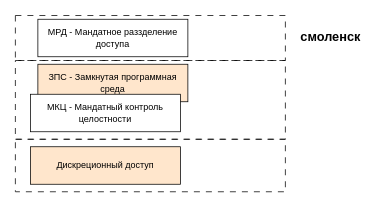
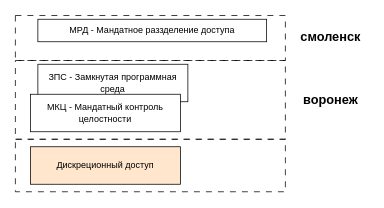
- <mxCell id="4" value="МРД - Мандатное раззделение доступа" style="rounded=0;whiteSpace=wrap;html=1;" vertex="1" parent="1"><mxGeometry x="50" y="25" width="200" height="50" as="geometry" /></mxCell>
+ <mxCell id="4" value="МРД - Мандатное раззделение доступа" style="rounded=0;whiteSpace=wrap;html=1;" vertex="1" parent="1"><mxGeometry x="50" y="25" width="305" height="30" as="geometry" /></mxCell>
- <mxCell id="5" value="ЗПС - Замкнутая программная среда" style="rounded=0;whiteSpace=wrap;html=1;fillColor=#ffe6cc;" vertex="1" parent="1"><mxGeometry x="50" y="85" width="200" height="50" as="geometry" /></mxCell>
+ <mxCell id="5" value="ЗПС - Замкнутая программная среда" style="rounded=0;whiteSpace=wrap;html=1;" vertex="1" parent="1"><mxGeometry x="50" y="85" width="200" height="50" as="geometry" /></mxCell>
+ <mxCell id="10" value="&lt;span style=&quot;font-size: 17px;&quot;&gt;&lt;b&gt;воронеж&lt;/b&gt;&lt;/span&gt;" style="text;html=1;align=center;verticalAlign=middle;resizable=0;points=[];autosize=1;strokeColor=none;fillColor=none;" vertex="1" parent="1"><mxGeometry x="390" y="117.5" width="100" height="30" as="geometry" /></mxCell>
